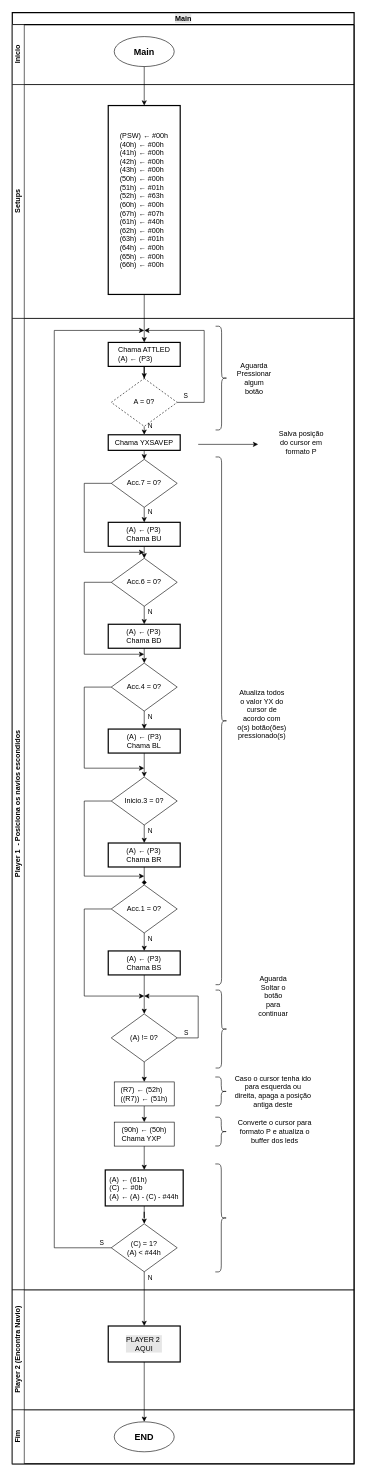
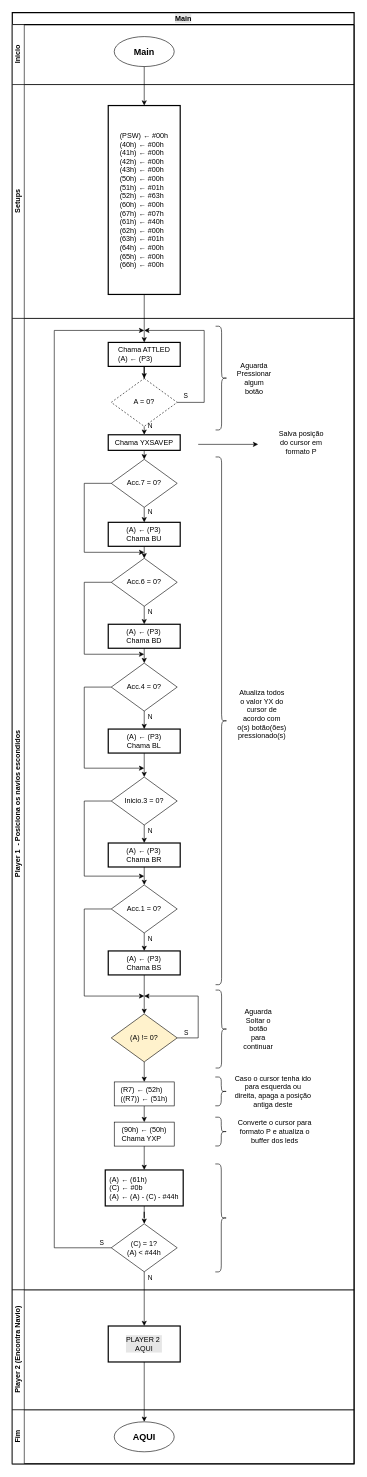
- <mxCell id="56" style="edgeStyle=orthogonalEdgeStyle;rounded=0;orthogonalLoop=1;jettySize=auto;html=1;exitX=0.5;exitY=1;exitDx=0;exitDy=0;entryX=0.5;entryY=0;entryDx=0;entryDy=0;endArrow=diamond;" parent="1" source="57" target="61" edge="1"><mxGeometry relative="1" as="geometry" /></mxCell>
+ <mxCell id="56" style="edgeStyle=orthogonalEdgeStyle;rounded=0;orthogonalLoop=1;jettySize=auto;html=1;exitX=0.5;exitY=1;exitDx=0;exitDy=0;entryX=0.5;entryY=0;entryDx=0;entryDy=0;" parent="1" source="57" target="61" edge="1"><mxGeometry relative="1" as="geometry" /></mxCell>
- <mxCell id="26" value="Aguarda Soltar o botão para continuar" style="text;html=1;strokeColor=none;fillColor=none;align=center;verticalAlign=middle;whiteSpace=wrap;rounded=0;labelBackgroundColor=#FFFFFF;" parent="7" vertex="1"><mxGeometry x="409" y="1090" width="53" height="80" as="geometry" /></mxCell>
+ <mxCell id="26" value="Aguarda Soltar o botão para continuar" style="text;html=1;strokeColor=none;fillColor=none;align=center;verticalAlign=middle;whiteSpace=wrap;rounded=0;labelBackgroundColor=#FFFFFF;" parent="7" vertex="1"><mxGeometry x="384" y="1145" width="53" height="80" as="geometry" /></mxCell>
- <mxCell id="24" value="(A) != 0?" style="rhombus;whiteSpace=wrap;html=1;" parent="7" vertex="1"><mxGeometry x="165" y="1159.765" width="110" height="80" as="geometry" /></mxCell>
+ <mxCell id="24" value="(A) != 0?" style="rhombus;whiteSpace=wrap;html=1;fillColor=#fff2cc;" parent="7" vertex="1"><mxGeometry x="165" y="1159.765" width="110" height="80" as="geometry" /></mxCell>
- <mxCell id="44" value="&lt;b&gt;&lt;font style=&quot;font-size: 15px&quot;&gt;END&lt;br&gt;&lt;/font&gt;&lt;/b&gt;" style="ellipse;whiteSpace=wrap;html=1;" parent="43" vertex="1"><mxGeometry x="170" y="20" width="100" height="50" as="geometry" /></mxCell>
+ <mxCell id="44" value="&lt;b&gt;&lt;font style=&quot;font-size: 15px&quot;&gt;AQUI&lt;br&gt;&lt;/font&gt;&lt;/b&gt;" style="ellipse;whiteSpace=wrap;html=1;" parent="43" vertex="1"><mxGeometry x="170" y="20" width="100" height="50" as="geometry" /></mxCell>
